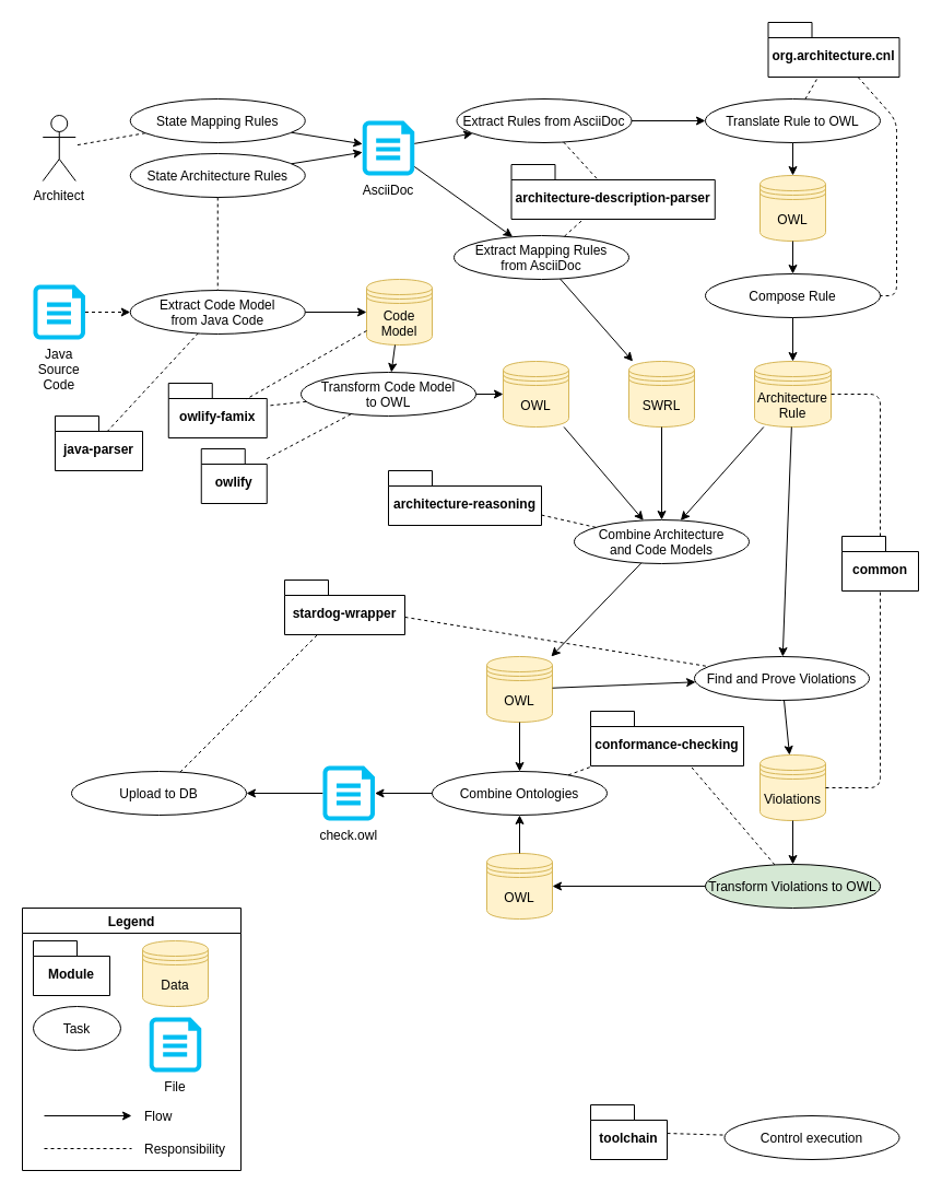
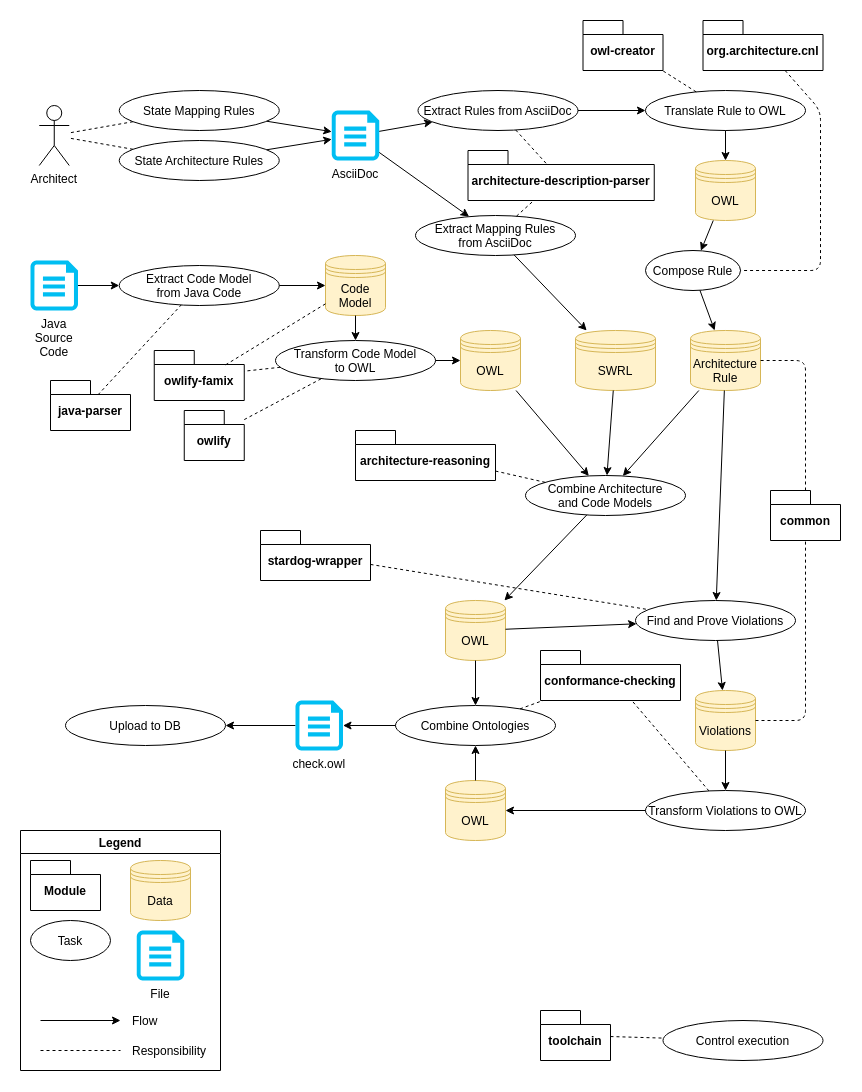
+ <mxCell id="56" value="owl-creator" style="shape=folder;fontStyle=1;spacingTop=10;tabWidth=40;tabHeight=14;tabPosition=left;" vertex="1" parent="1"><mxGeometry x="582.5" y="20" width="80" height="50" as="geometry" /></mxCell>
+ <mxCell id="81" value="" style="endArrow=none;dashed=1;" edge="1" parent="1" source="3" target="56"><mxGeometry width="50" height="50" relative="1" as="geometry"><mxPoint x="425" y="550" as="sourcePoint" /><mxPoint x="585" y="160" as="targetPoint" /></mxGeometry></mxCell>
- <mxCell id="82" value="" style="endArrow=none;dashed=1;" edge="1" parent="1" source="3" target="52"><mxGeometry width="50" height="50" relative="1" as="geometry"><mxPoint x="750.992" y="100.404" as="sourcePoint" /><mxPoint x="791.667" y="160" as="targetPoint" /></mxGeometry></mxCell>
- <mxCell id="19" value="" style="endArrow=none;dashed=1;" edge="1" parent="1" source="12" target="5"><mxGeometry width="50" height="50" relative="1" as="geometry"><mxPoint x="167.759" y="137.175" as="sourcePoint" /><mxPoint x="-6.25" y="210" as="targetPoint" /></mxGeometry></mxCell>
+ <mxCell id="19" value="" style="endArrow=none;dashed=1;" edge="1" parent="1" source="12" target="2"><mxGeometry width="50" height="50" relative="1" as="geometry"><mxPoint x="167.759" y="137.175" as="sourcePoint" /><mxPoint x="-6.25" y="210" as="targetPoint" /></mxGeometry></mxCell>
- <mxCell id="60" value="Compose Rule" style="ellipse;" vertex="1" parent="1"><mxGeometry x="645" y="250" width="160" height="40" as="geometry" /></mxCell>
+ <mxCell id="60" value="Compose Rule" style="ellipse;" vertex="1" parent="1"><mxGeometry x="645" y="250" width="95" height="40" as="geometry" /></mxCell>
- <mxCell id="17" value="" style="endArrow=classic;dashed=1;" edge="1" parent="1" source="16" target="5"><mxGeometry width="50" height="50" relative="1" as="geometry"><mxPoint x="575" y="380" as="sourcePoint" /><mxPoint x="625" y="330" as="targetPoint" /></mxGeometry></mxCell>
+ <mxCell id="17" value="" style="endArrow=classic;" edge="1" parent="1" source="16" target="5"><mxGeometry width="50" height="50" relative="1" as="geometry"><mxPoint x="575" y="380" as="sourcePoint" /><mxPoint x="625" y="330" as="targetPoint" /></mxGeometry></mxCell>
- <mxCell id="26" value="Code&#10;Model" style="shape=datastore;fillColor=#fff2cc;strokeColor=#d6b656;" vertex="1" parent="1"><mxGeometry x="335" y="255" width="60" height="60" as="geometry" /></mxCell>
+ <mxCell id="26" value="Code&#10;Model" style="shape=datastore;fillColor=#fff2cc;strokeColor=#d6b656;" vertex="1" parent="1"><mxGeometry x="325" y="255" width="60" height="60" as="geometry" /></mxCell>
- <mxCell id="21" value="SWRL" style="shape=datastore;fillColor=#fff2cc;strokeColor=#d6b656;" vertex="1" parent="1"><mxGeometry x="575" y="330" width="60" height="60" as="geometry" /></mxCell>
+ <mxCell id="21" value="SWRL" style="shape=datastore;fillColor=#fff2cc;strokeColor=#d6b656;" vertex="1" parent="1"><mxGeometry x="575" y="330" width="80" height="60" as="geometry" /></mxCell>
- <mxCell id="90" value="" style="endArrow=none;dashed=1;" edge="1" parent="1" source="46" target="57"><mxGeometry width="50" height="50" relative="1" as="geometry"><mxPoint x="455" y="880" as="sourcePoint" /><mxPoint x="379.062" y="900" as="targetPoint" /></mxGeometry></mxCell>
- <mxCell id="9" value="Transform Violations to OWL" style="ellipse;fillColor=#d5e8d4;" vertex="1" parent="1"><mxGeometry x="645" y="790" width="160" height="40" as="geometry" /></mxCell>
+ <mxCell id="9" value="Transform Violations to OWL" style="ellipse;" vertex="1" parent="1"><mxGeometry x="645" y="790" width="160" height="40" as="geometry" /></mxCell>
